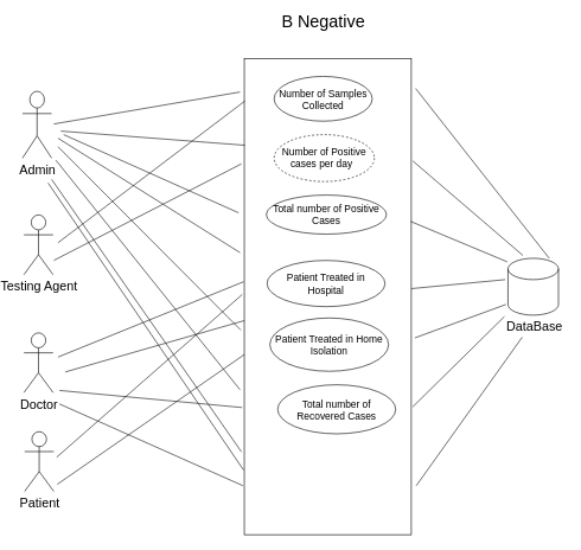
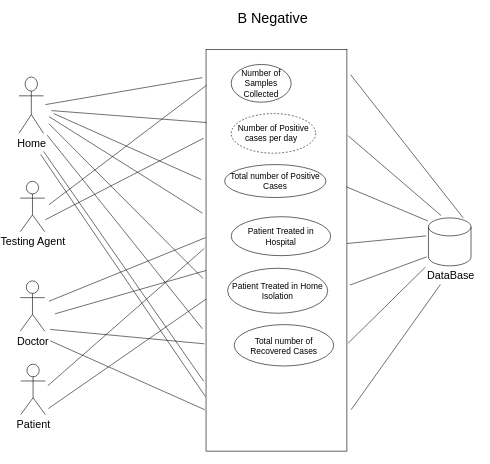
- <mxCell id="6" value="&lt;font style=&quot;font-size: 14px&quot;&gt;Number of Samples Collected&lt;/font&gt;" style="ellipse;whiteSpace=wrap;html=1;" vertex="1" parent="1"><mxGeometry x="374" y="107" width="138" height="63" as="geometry" /></mxCell>
+ <mxCell id="6" value="&lt;font style=&quot;font-size: 14px&quot;&gt;Number of Samples Collected&lt;/font&gt;" style="ellipse;whiteSpace=wrap;html=1;" vertex="1" parent="1"><mxGeometry x="374" y="107" width="100" height="63" as="geometry" /></mxCell>
- <mxCell id="5" value="&lt;span style=&quot;font-size: 18px&quot;&gt;Admin&lt;/span&gt;" style="shape=umlActor;verticalLabelPosition=bottom;verticalAlign=top;html=1;outlineConnect=0;" vertex="1" parent="1"><mxGeometry x="20" y="128" width="41" height="94" as="geometry" /></mxCell>
+ <mxCell id="5" value="&lt;span style=&quot;font-size: 18px&quot;&gt;Home&lt;/span&gt;" style="shape=umlActor;verticalLabelPosition=bottom;verticalAlign=top;html=1;outlineConnect=0;" vertex="1" parent="1"><mxGeometry x="20" y="128" width="41" height="94" as="geometry" /></mxCell>
- <mxCell id="9" value="&lt;span style=&quot;font-size: 14px&quot;&gt;Patient Treated in Hospital&lt;/span&gt;" style="ellipse;whiteSpace=wrap;html=1;" vertex="1" parent="1"><mxGeometry x="364" y="366" width="166" height="65" as="geometry" /></mxCell>
+ <mxCell id="9" value="&lt;span style=&quot;font-size: 14px&quot;&gt;Patient Treated in Hospital&lt;/span&gt;" style="ellipse;whiteSpace=wrap;html=1;" vertex="1" parent="1"><mxGeometry x="374" y="361" width="166" height="65" as="geometry" /></mxCell>
